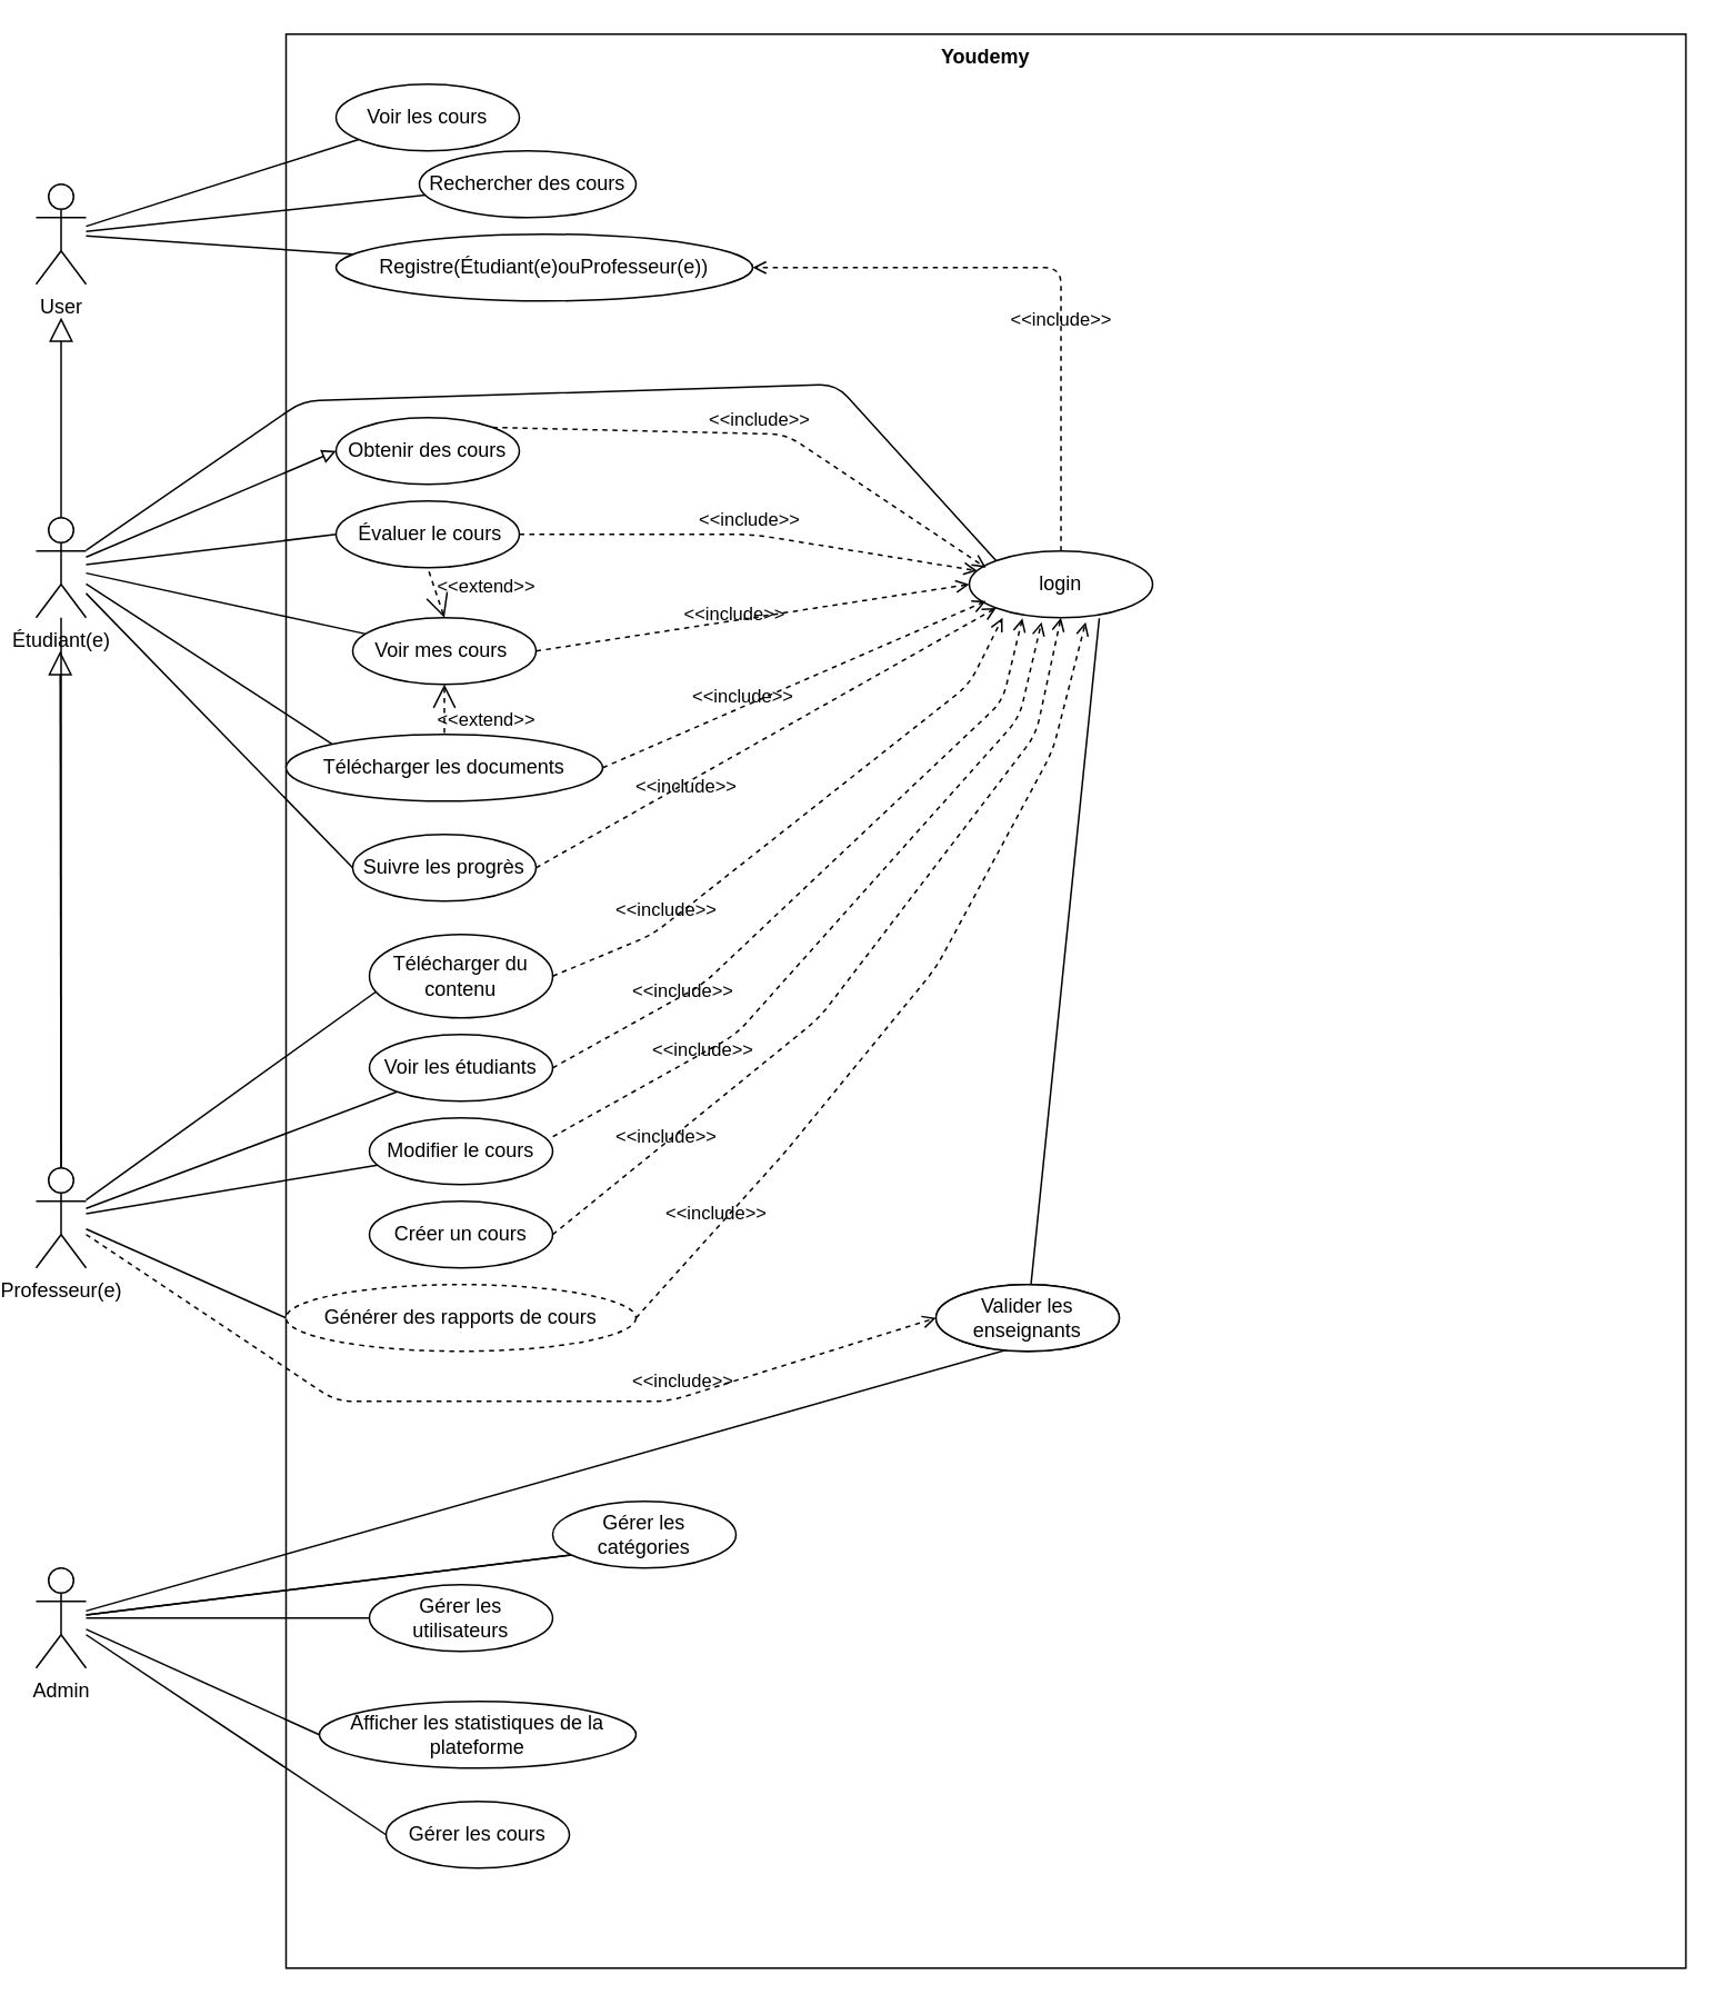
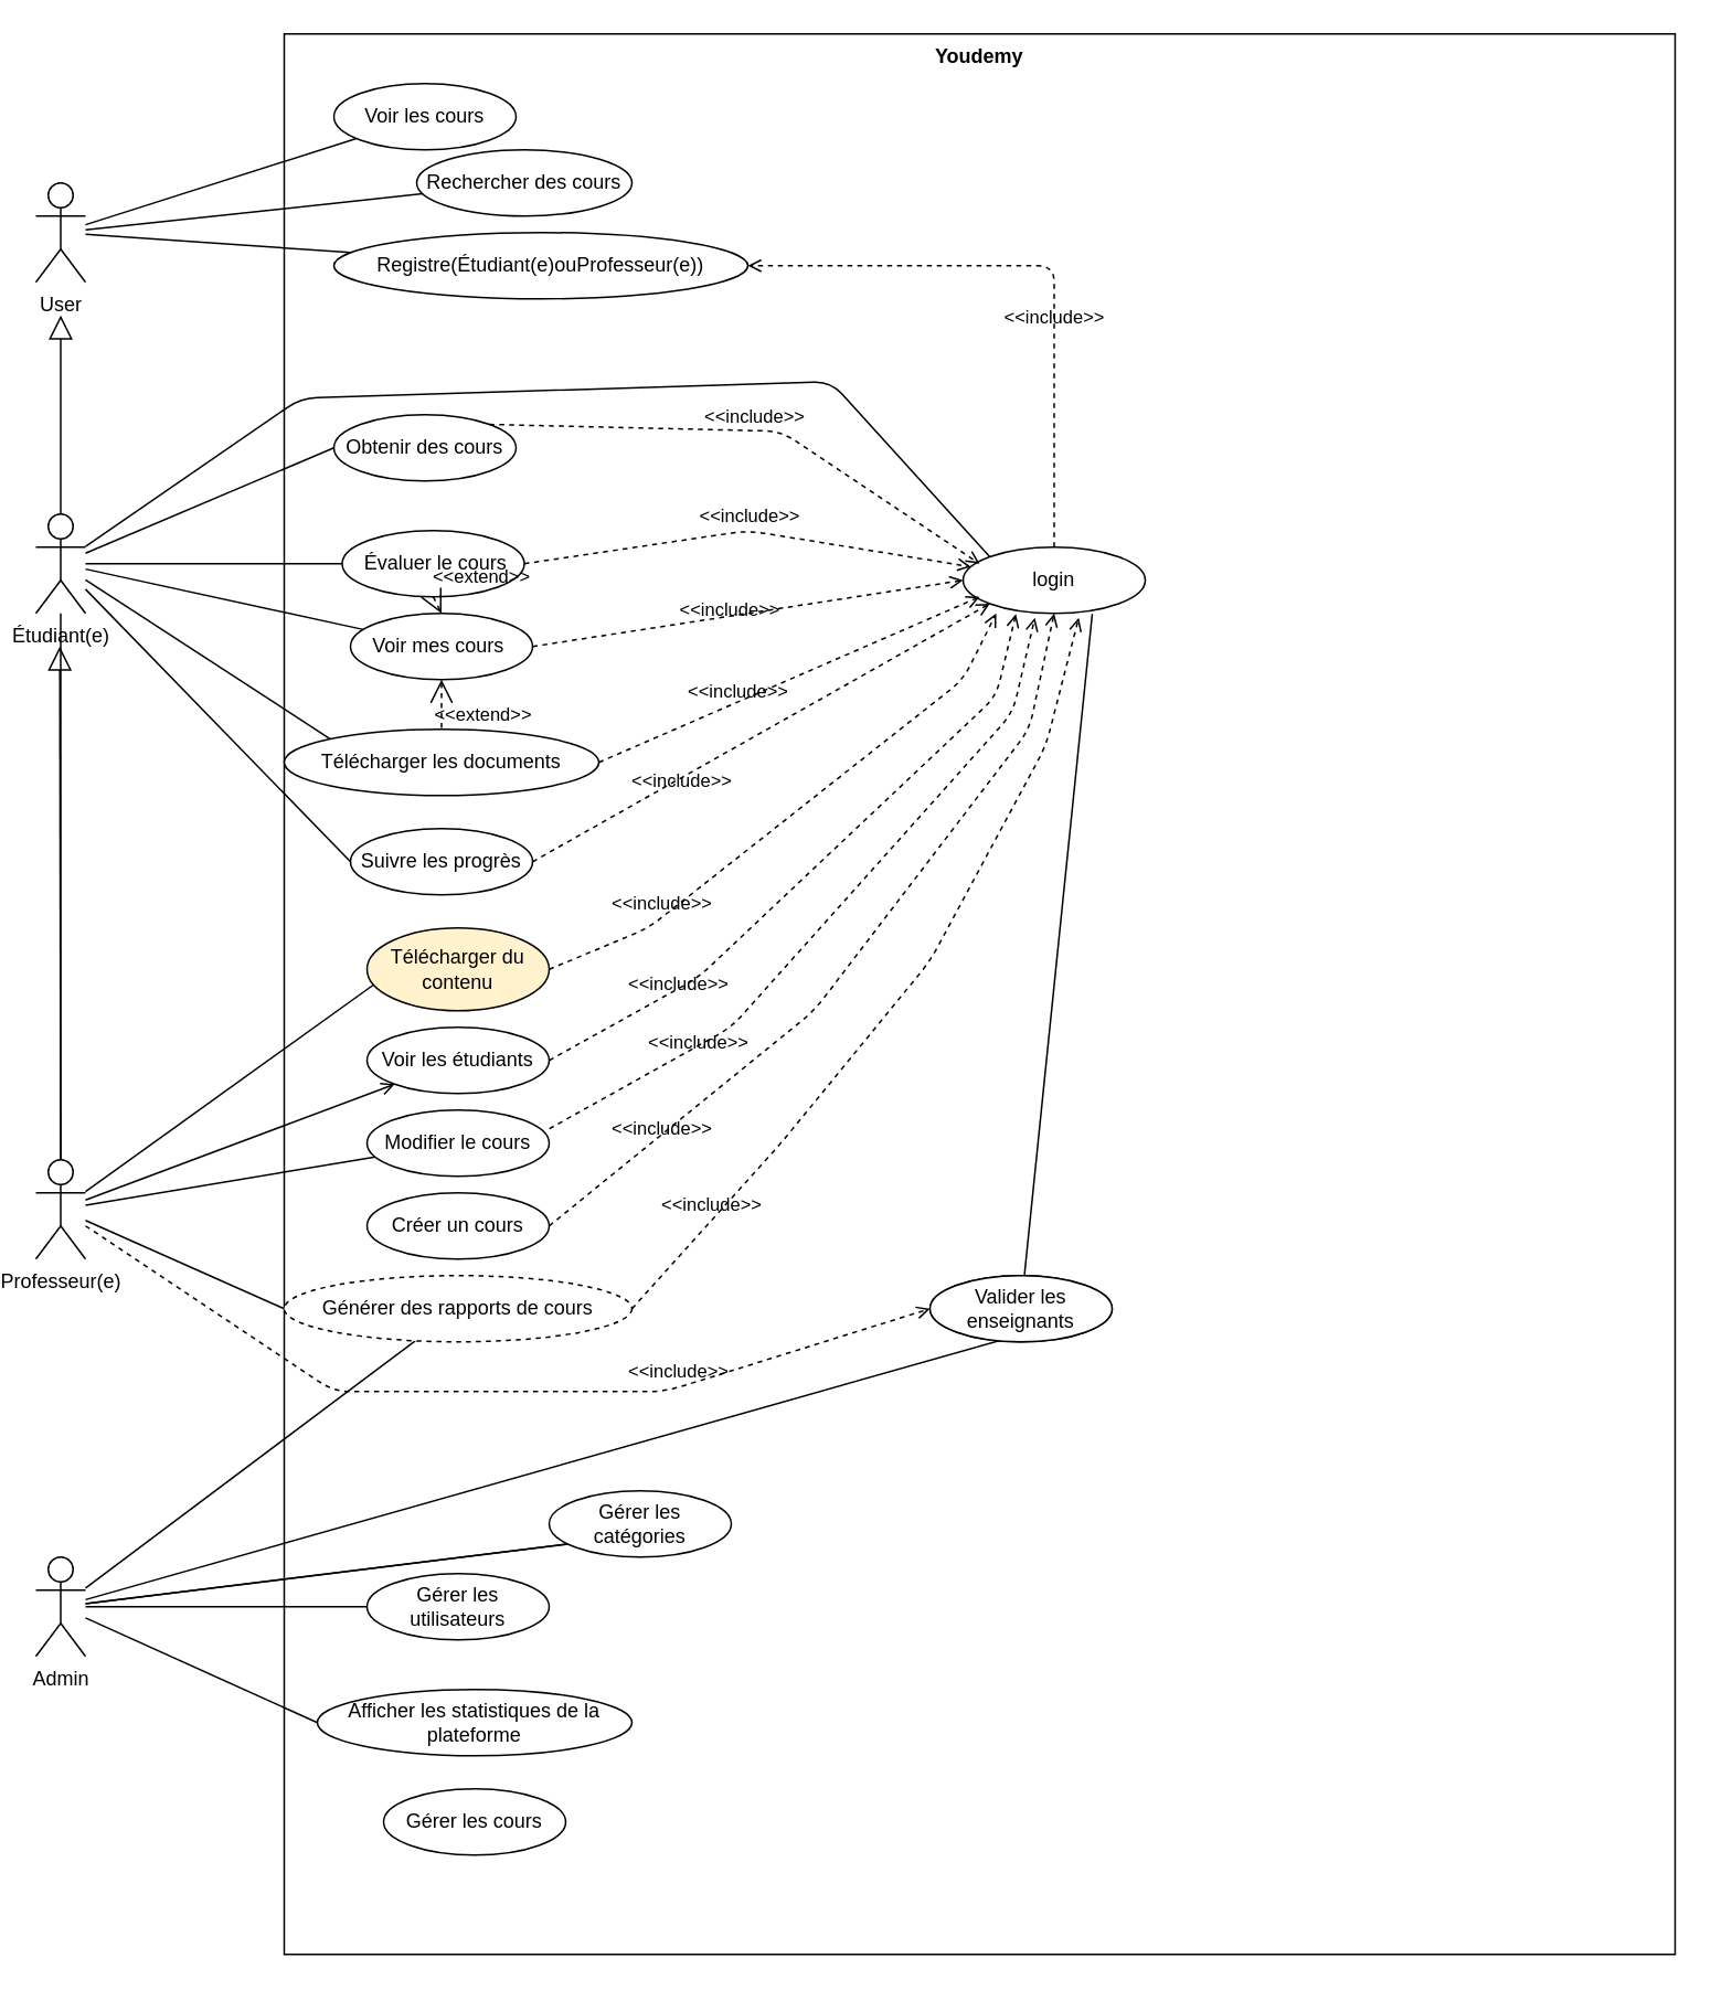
- <mxCell id="15" style="edgeStyle=none;html=1;entryX=0;entryY=0.5;entryDx=0;entryDy=0;startArrow=none;startFill=0;endArrow=block;endFill=0;" parent="1" source="20" target="33" edge="1"><mxGeometry relative="1" as="geometry" /></mxCell>
+ <mxCell id="15" style="edgeStyle=none;html=1;entryX=0;entryY=0.5;entryDx=0;entryDy=0;startArrow=none;startFill=0;endArrow=none;endFill=0;" parent="1" source="20" target="33" edge="1"><mxGeometry relative="1" as="geometry" /></mxCell>
- <mxCell id="35" value="&amp;nbsp;Évaluer le cours" style="ellipse;whiteSpace=wrap;html=1;" parent="1" vertex="1"><mxGeometry x="200" y="300" width="110" height="40" as="geometry" /></mxCell>
+ <mxCell id="35" value="&amp;nbsp;Évaluer le cours" style="ellipse;whiteSpace=wrap;html=1;" parent="1" vertex="1"><mxGeometry x="205" y="320" width="110" height="40" as="geometry" /></mxCell>
- <mxCell id="45" value="Télécharger du contenu" style="ellipse;whiteSpace=wrap;html=1;" parent="1" vertex="1"><mxGeometry x="220" y="560" width="110" height="50" as="geometry" /></mxCell>
+ <mxCell id="45" value="Télécharger du contenu" style="ellipse;whiteSpace=wrap;html=1;fillColor=#fff2cc;" parent="1" vertex="1"><mxGeometry x="220" y="560" width="110" height="50" as="geometry" /></mxCell>
- <mxCell id="9" style="edgeStyle=none;html=1;startArrow=none;startFill=0;endArrow=none;endFill=0;" parent="1" source="13" target="46" edge="1"><mxGeometry relative="1" as="geometry" /></mxCell>
+ <mxCell id="9" style="edgeStyle=none;html=1;startArrow=none;startFill=0;endArrow=open;endFill=0;" parent="1" source="13" target="46" edge="1"><mxGeometry relative="1" as="geometry" /></mxCell>
- <mxCell id="23" style="edgeStyle=none;html=1;entryX=0;entryY=0.5;entryDx=0;entryDy=0;endArrow=none;endFill=0;" parent="1" source="26" target="57" edge="1"><mxGeometry relative="1" as="geometry" /></mxCell>
+ <mxCell id="23" style="edgeStyle=none;html=1;endArrow=none;endFill=0;" parent="1" source="26" target="53" edge="1"><mxGeometry relative="1" as="geometry" /></mxCell>
